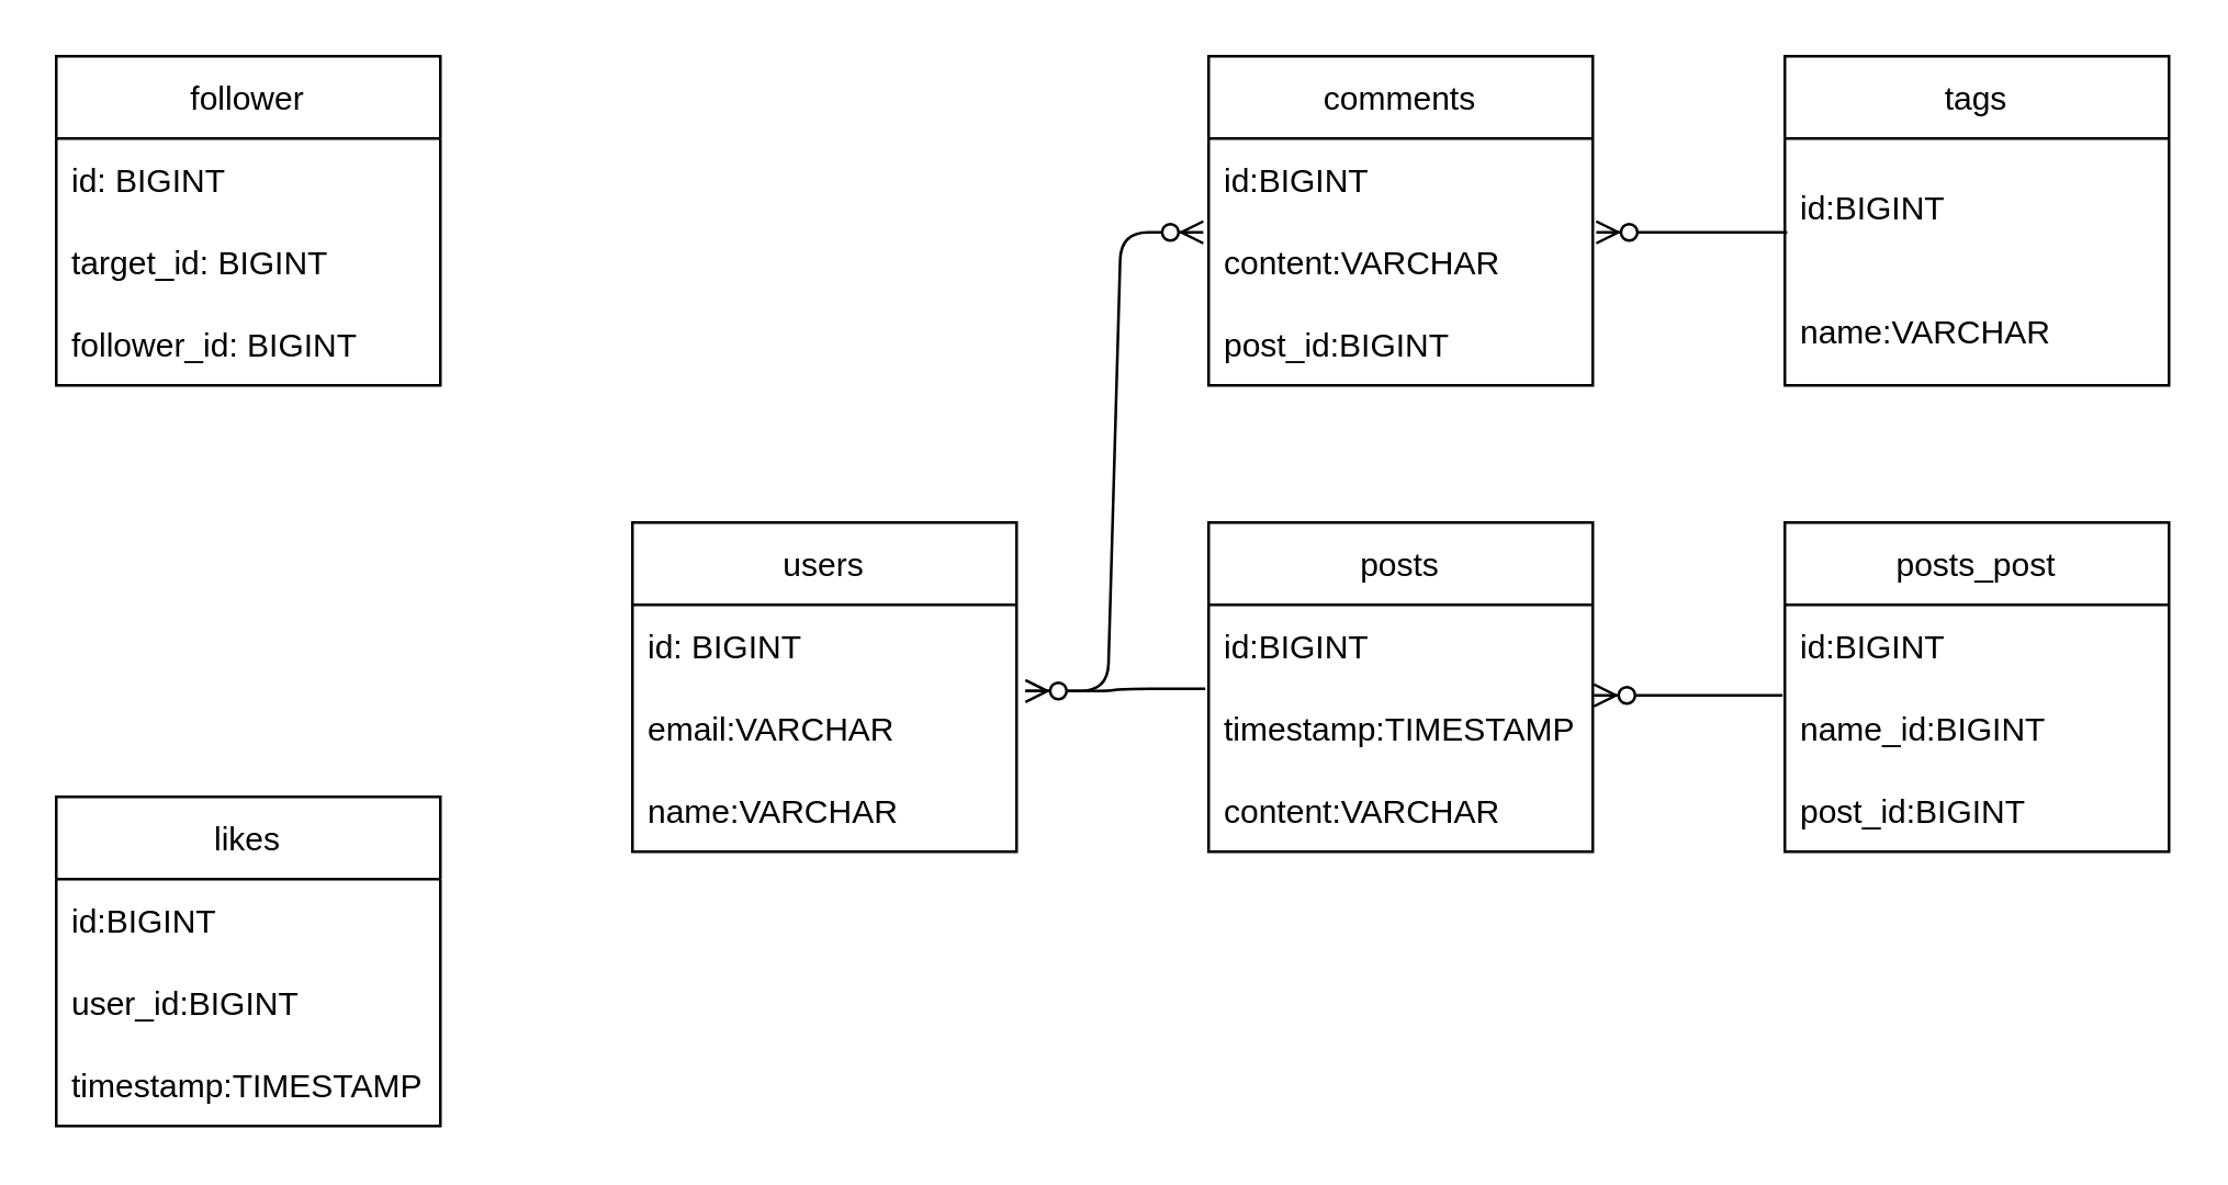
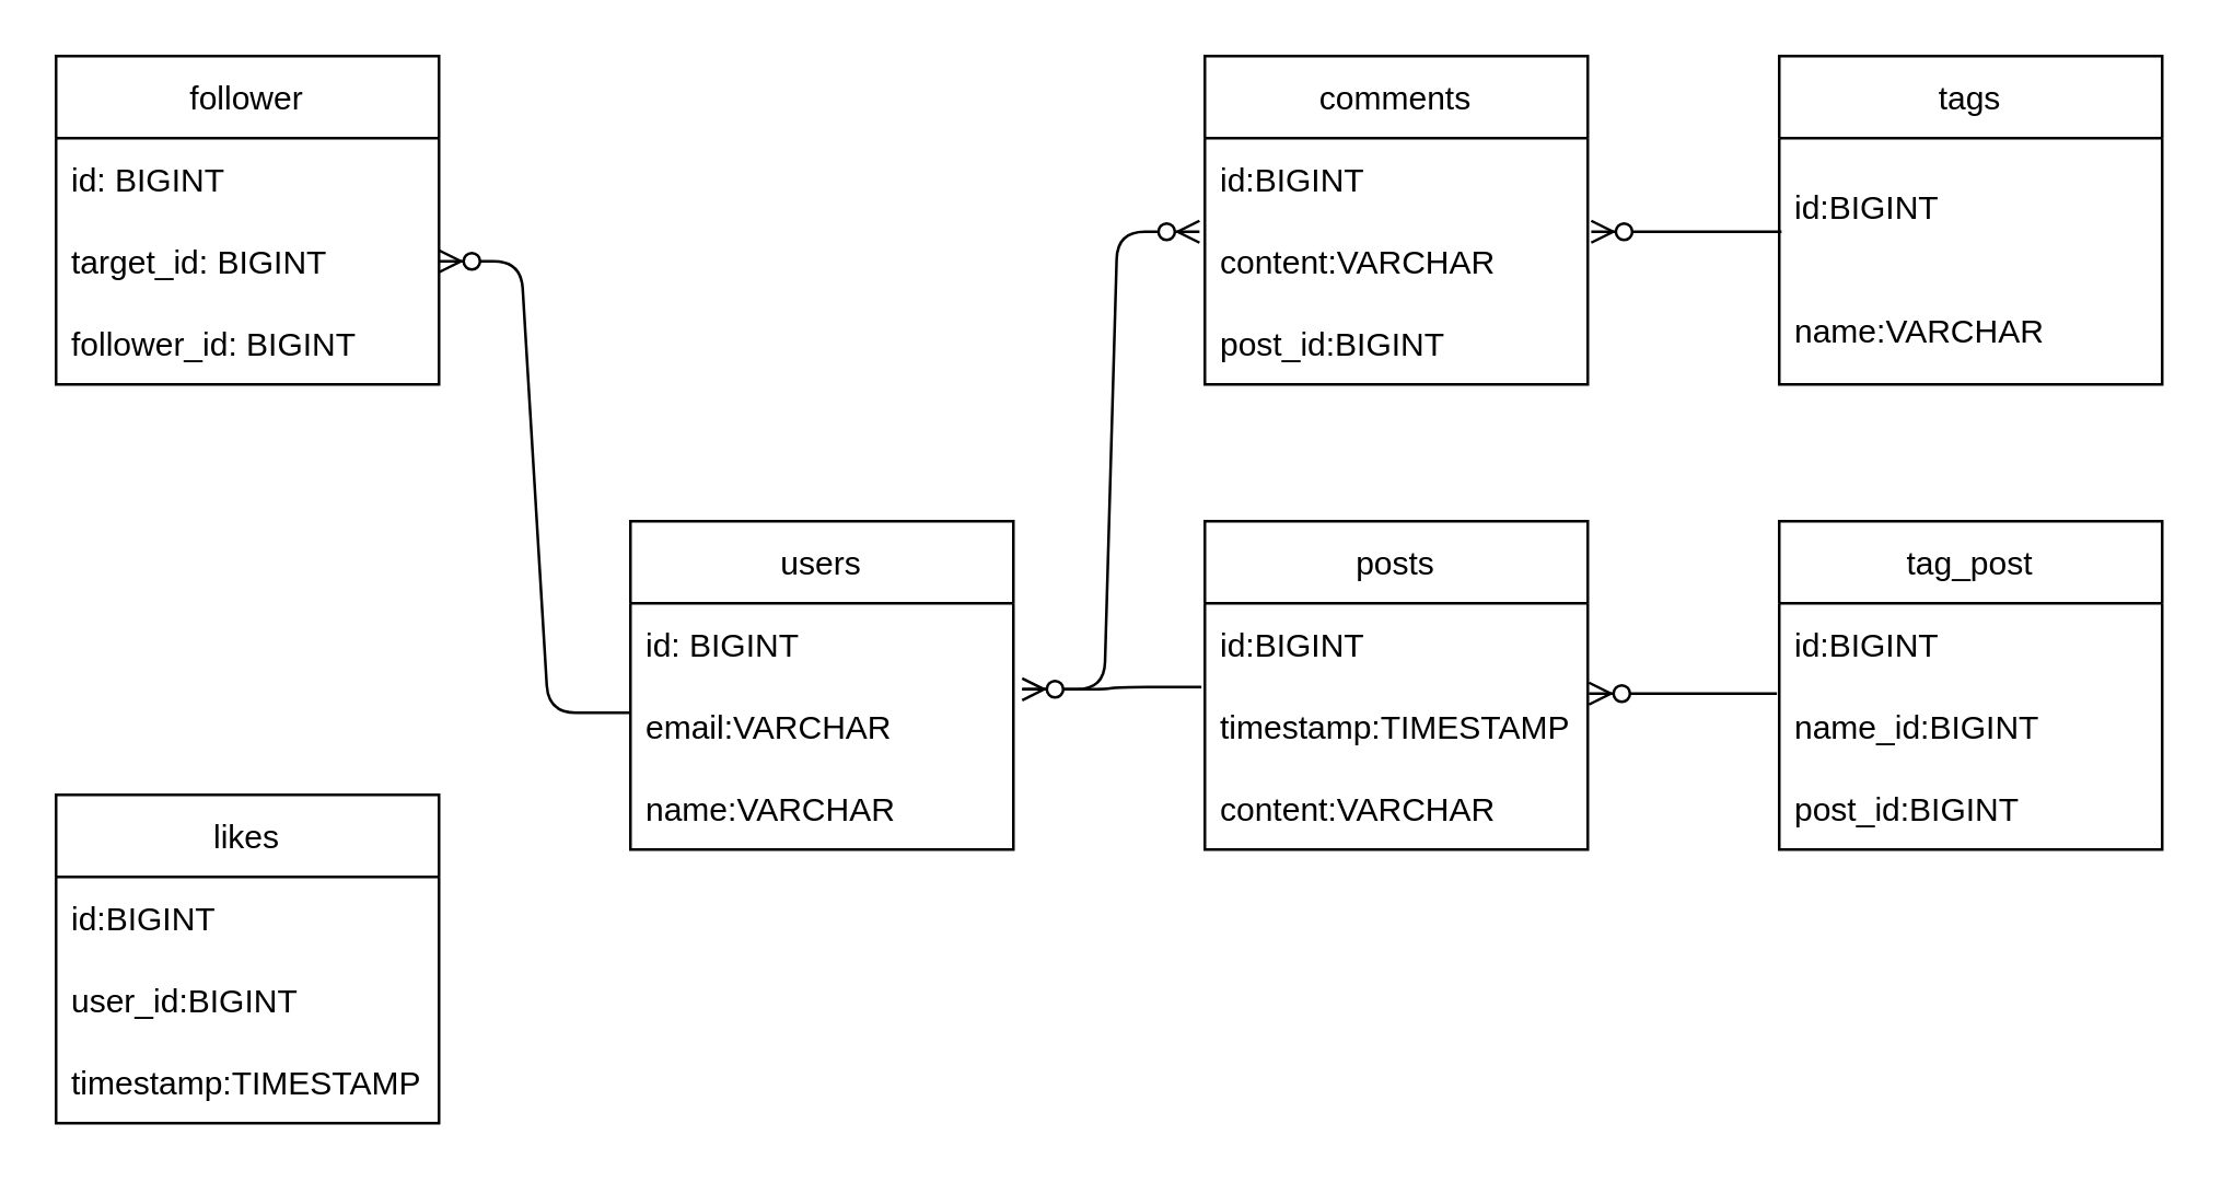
+ <mxCell id="10" value="" style="edgeStyle=entityRelationEdgeStyle;fontSize=12;html=1;endArrow=ERzeroToMany;endFill=1;exitX=0;exitY=0.333;exitDx=0;exitDy=0;exitPerimeter=0;" edge="1" parent="1" source="8" target="4"><mxGeometry width="100" height="100" relative="1" as="geometry"><mxPoint x="300" y="220" as="sourcePoint" /><mxPoint x="400" y="120" as="targetPoint" /></mxGeometry></mxCell>
- <mxCell id="26" value="posts_post" style="swimlane;fontStyle=0;childLayout=stackLayout;horizontal=1;startSize=30;horizontalStack=0;resizeParent=1;resizeParentMax=0;resizeLast=0;collapsible=1;marginBottom=0;" vertex="1" parent="1"><mxGeometry x="650" y="190" width="140" height="120" as="geometry" /></mxCell>
+ <mxCell id="26" value="tag_post" style="swimlane;fontStyle=0;childLayout=stackLayout;horizontal=1;startSize=30;horizontalStack=0;resizeParent=1;resizeParentMax=0;resizeLast=0;collapsible=1;marginBottom=0;" vertex="1" parent="1"><mxGeometry x="650" y="190" width="140" height="120" as="geometry" /></mxCell>
